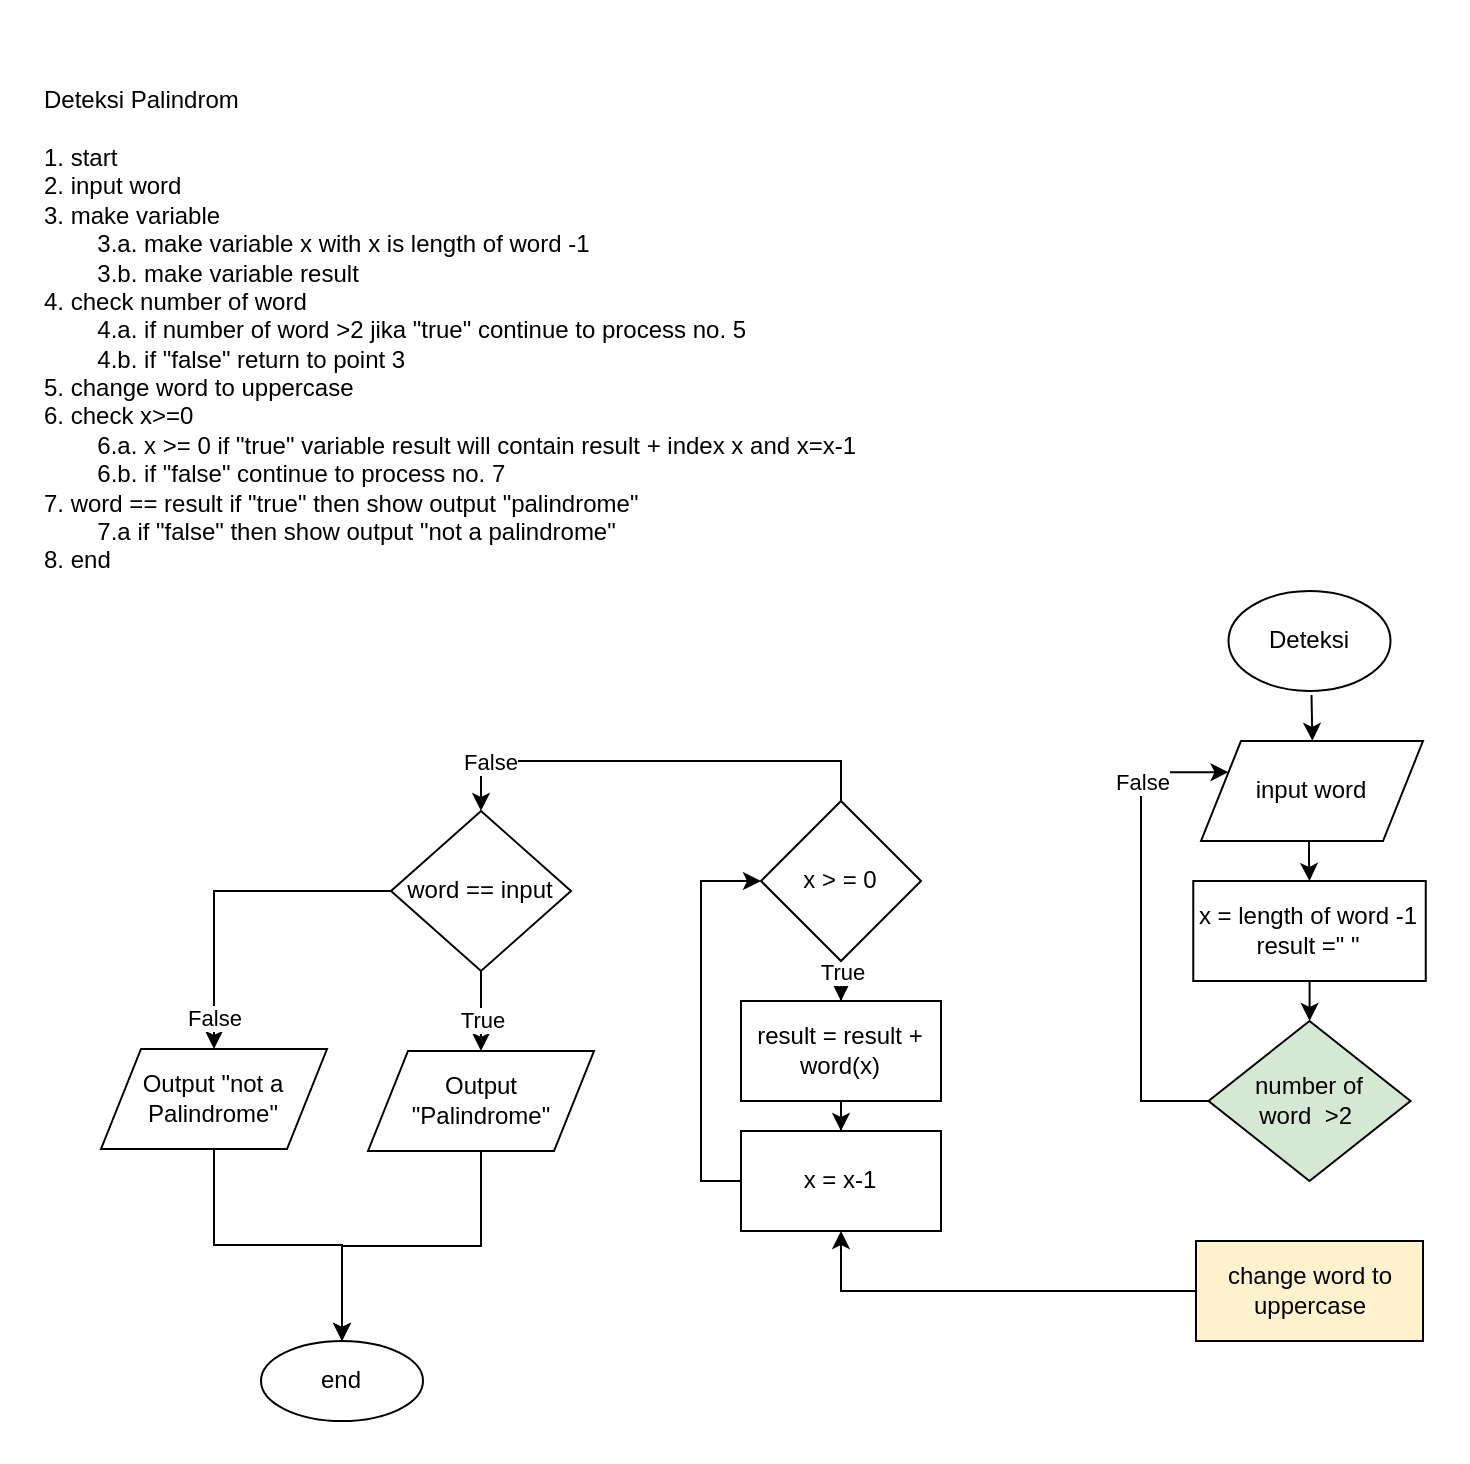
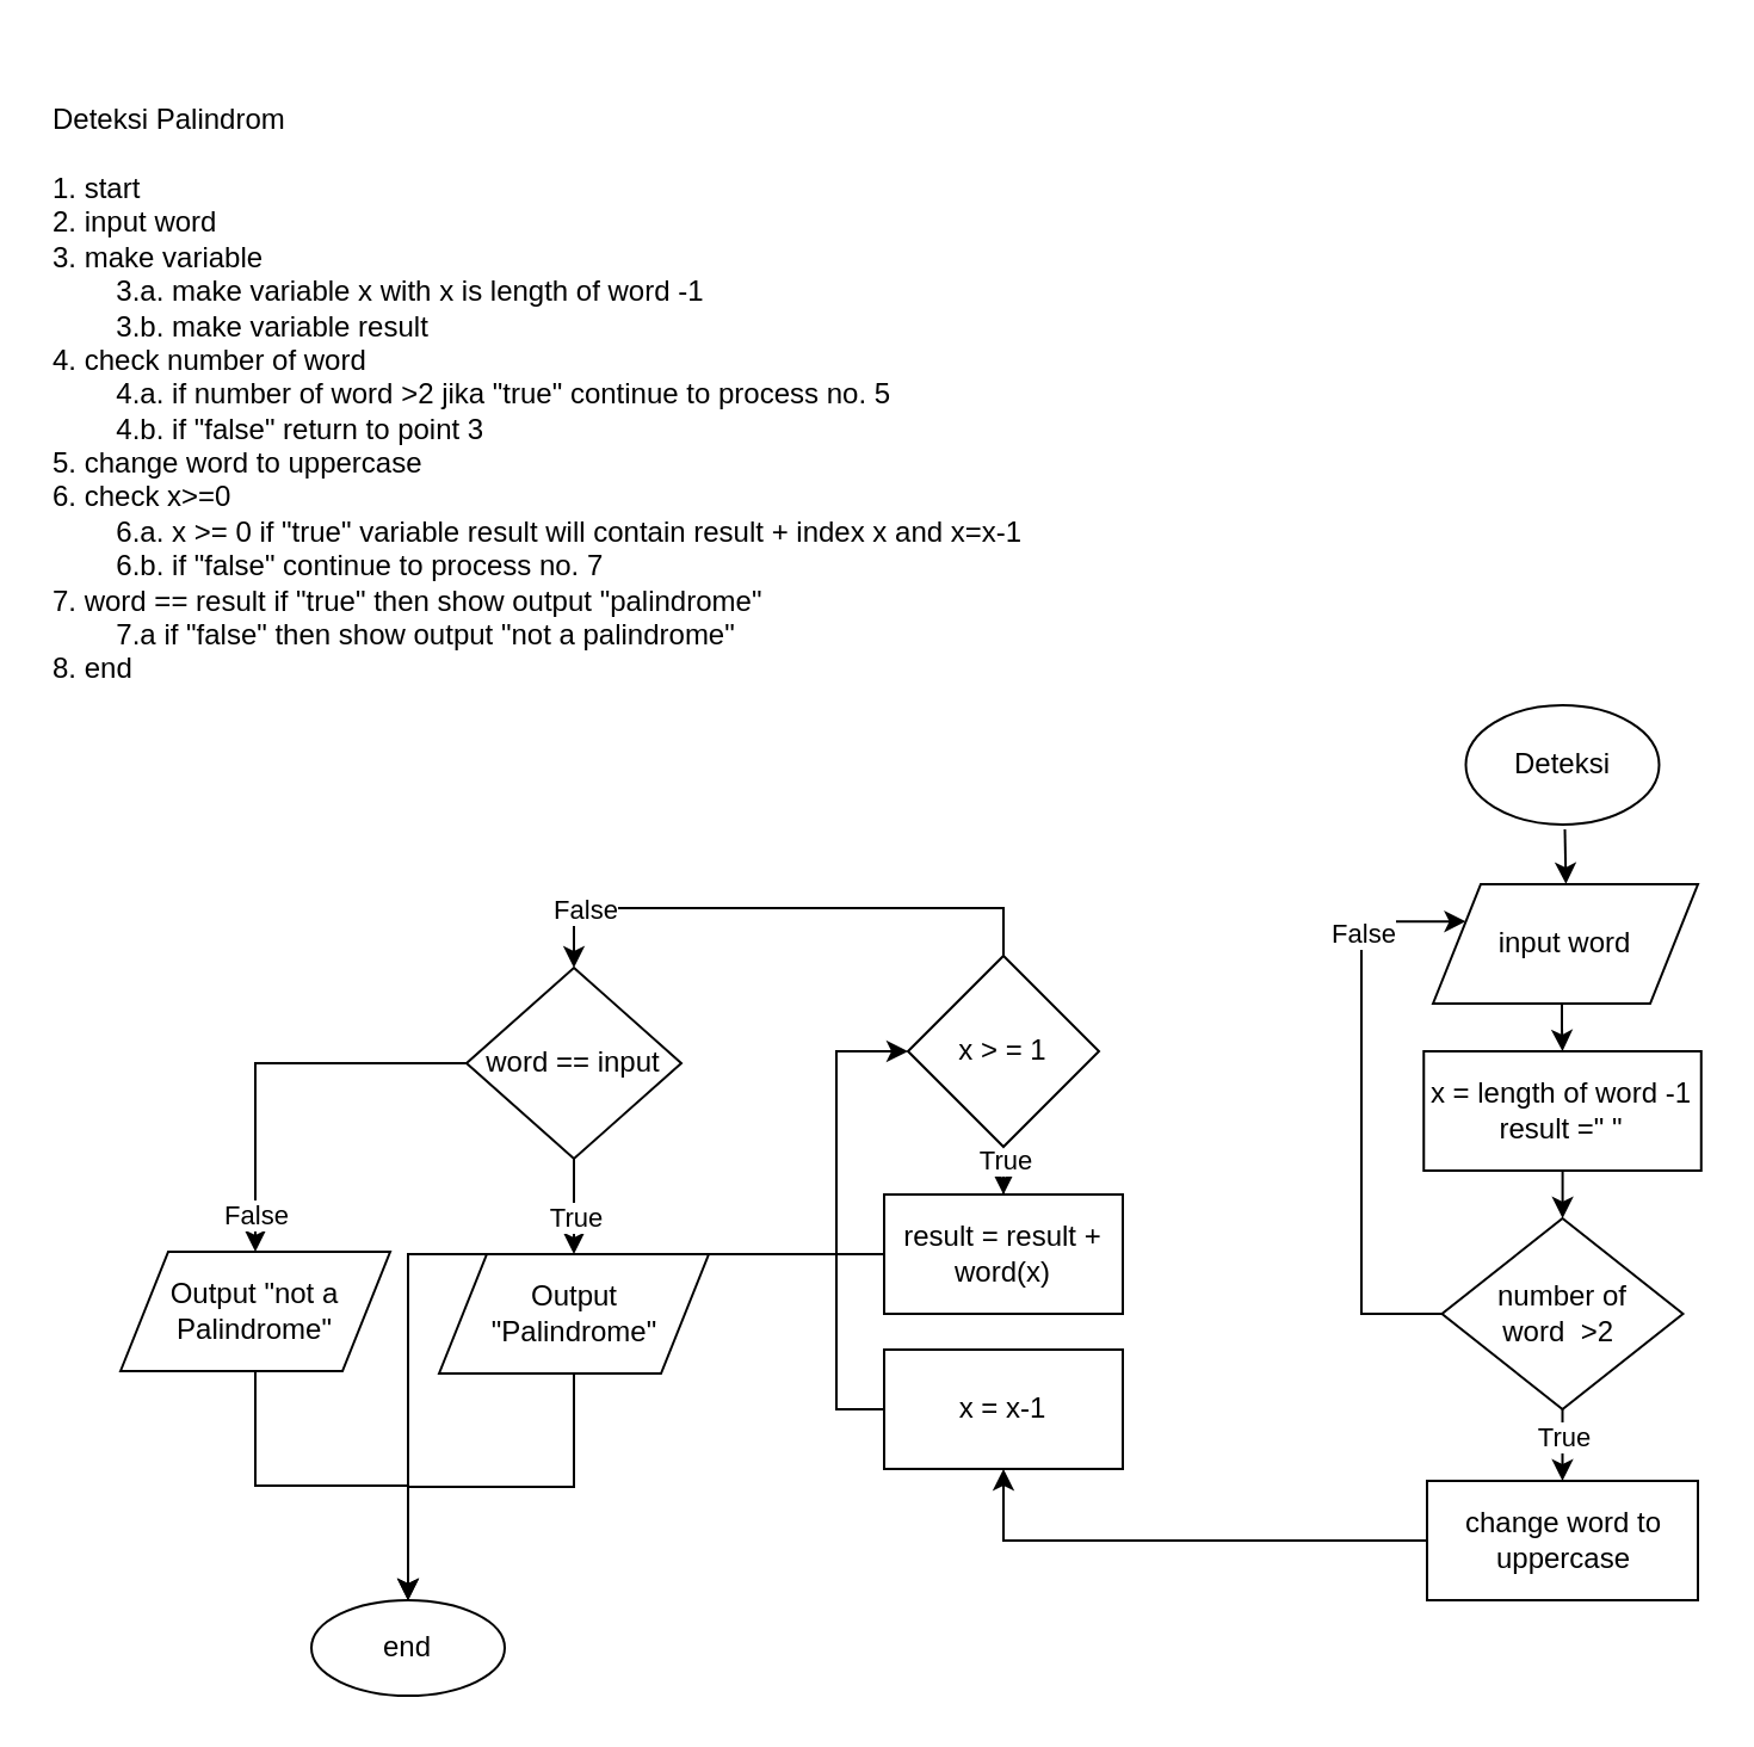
- <mxCell id="20" value="x &amp;gt; = 0" style="rhombus;whiteSpace=wrap;html=1;" parent="1" vertex="1"><mxGeometry x="380" y="400" width="80" height="80" as="geometry" /></mxCell>
+ <mxCell id="20" value="x &amp;gt; = 1" style="rhombus;whiteSpace=wrap;html=1;" parent="1" vertex="1"><mxGeometry x="380" y="400" width="80" height="80" as="geometry" /></mxCell>
- <mxCell id="13" value="number of &lt;br&gt;word&amp;nbsp; &amp;gt;2&amp;nbsp;" style="rhombus;whiteSpace=wrap;html=1;fillColor=#d5e8d4;" parent="1" vertex="1"><mxGeometry x="603.75" y="510" width="101" height="80" as="geometry" /></mxCell>
+ <mxCell id="13" value="number of &lt;br&gt;word&amp;nbsp; &amp;gt;2&amp;nbsp;" style="rhombus;whiteSpace=wrap;html=1;" parent="1" vertex="1"><mxGeometry x="603.75" y="510" width="101" height="80" as="geometry" /></mxCell>
- <mxCell id="21" value="" style="edgeStyle=orthogonalEdgeStyle;rounded=0;orthogonalLoop=1;jettySize=auto;html=1;" parent="1" source="22" target="24" edge="1"><mxGeometry relative="1" as="geometry" /></mxCell>
+ <mxCell id="21" value="" style="edgeStyle=orthogonalEdgeStyle;rounded=0;orthogonalLoop=1;jettySize=auto;html=1;" parent="1" source="22" target="34" edge="1"><mxGeometry relative="1" as="geometry" /></mxCell>
+ <mxCell id="11" value="" style="edgeStyle=orthogonalEdgeStyle;rounded=0;orthogonalLoop=1;jettySize=auto;html=1;" parent="1" source="13" target="15" edge="1"><mxGeometry relative="1" as="geometry"><Array as="points"><mxPoint x="651" y="620" /><mxPoint x="651" y="620" /></Array></mxGeometry></mxCell>
+ <mxCell id="12" value="True" style="edgeLabel;html=1;align=center;verticalAlign=middle;resizable=0;points=[];" parent="11" vertex="1" connectable="0"><mxGeometry x="-0.261" relative="1" as="geometry"><mxPoint as="offset" /></mxGeometry></mxCell>
- <mxCell id="15" value="change word to uppercase" style="rounded=0;whiteSpace=wrap;html=1;fillColor=#fff2cc;" parent="1" vertex="1"><mxGeometry x="597.5" y="620" width="113.5" height="50" as="geometry" /></mxCell>
+ <mxCell id="15" value="change word to uppercase" style="rounded=0;whiteSpace=wrap;html=1;" parent="1" vertex="1"><mxGeometry x="597.5" y="620" width="113.5" height="50" as="geometry" /></mxCell>
